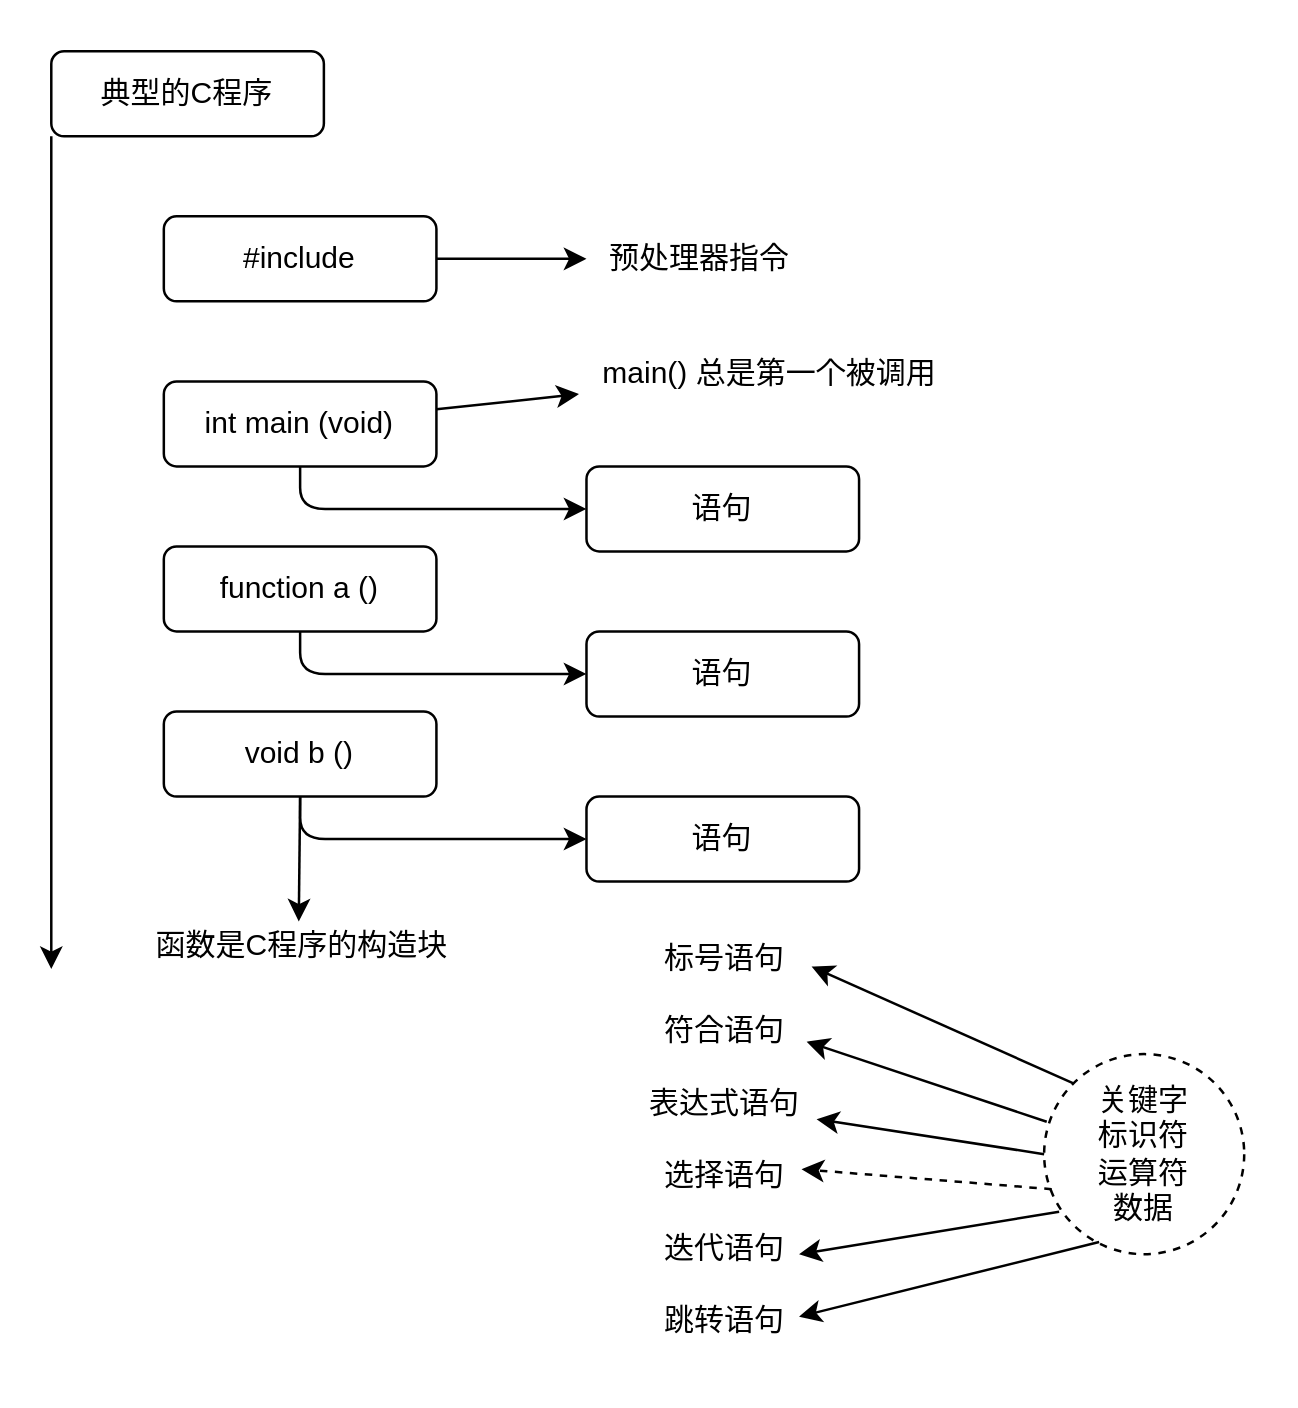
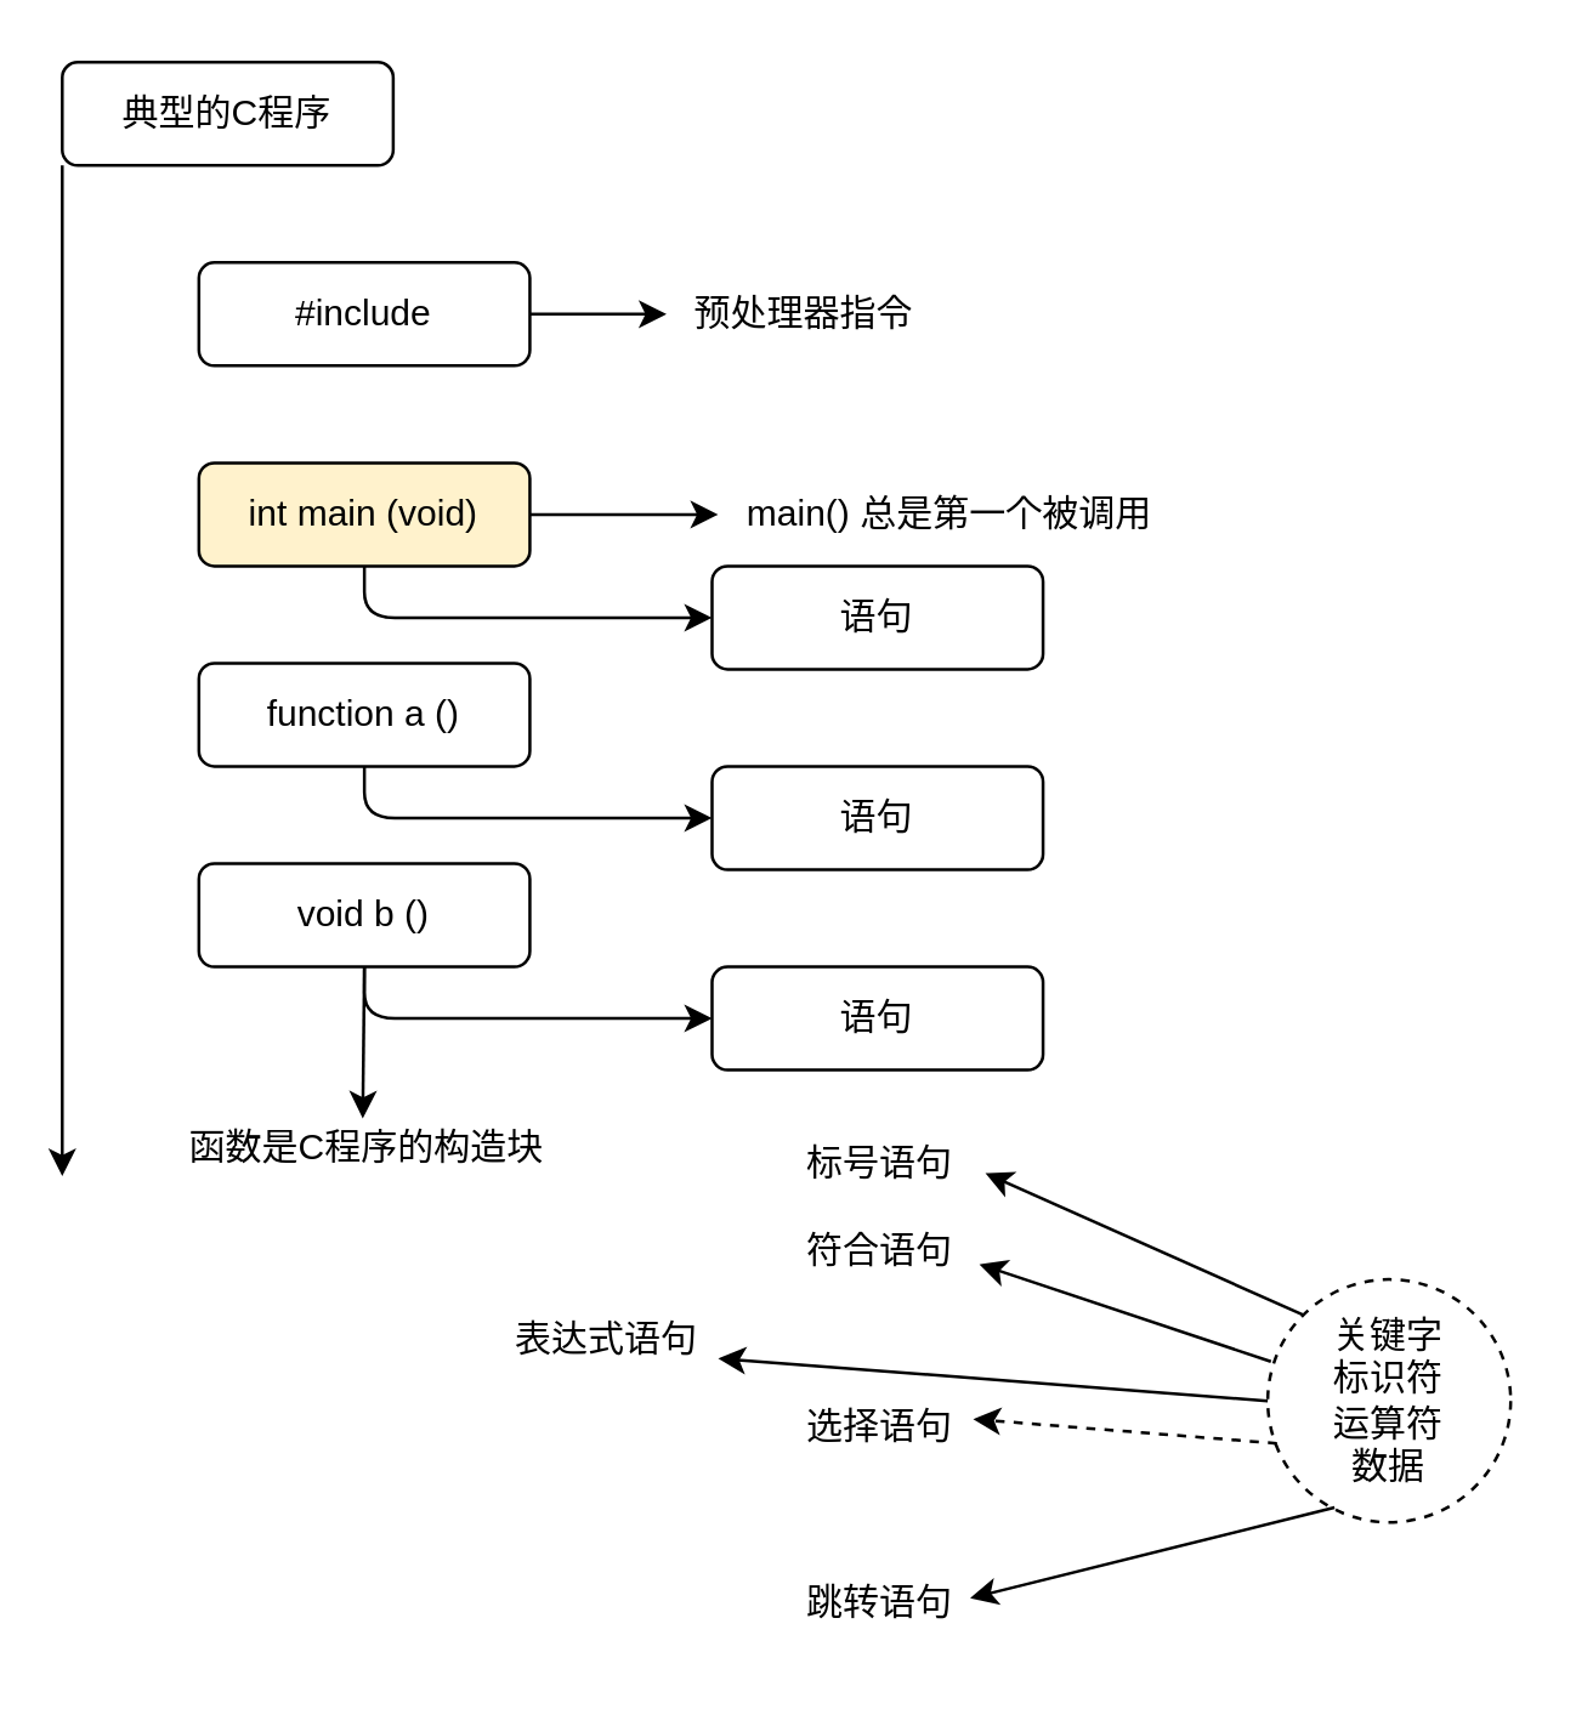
- <mxCell id="16" value="预处理器指令" style="text;html=1;align=center;verticalAlign=middle;resizable=0;points=[];autosize=1;strokeColor=none;fillColor=none;" vertex="1" parent="1"><mxGeometry x="234" y="90" width="90" height="26" as="geometry" /></mxCell>
+ <mxCell id="16" value="预处理器指令" style="text;html=1;align=center;verticalAlign=middle;resizable=0;points=[];autosize=1;strokeColor=none;fillColor=none;" vertex="1" parent="1"><mxGeometry x="219" y="90" width="90" height="26" as="geometry" /></mxCell>
- <mxCell id="17" value="main() 总是第一个被调用" style="text;html=1;align=center;verticalAlign=middle;resizable=0;points=[];autosize=1;strokeColor=none;fillColor=none;" vertex="1" parent="1"><mxGeometry x="231" y="136" width="151" height="26" as="geometry" /></mxCell>
+ <mxCell id="17" value="main() 总是第一个被调用" style="text;html=1;align=center;verticalAlign=middle;resizable=0;points=[];autosize=1;strokeColor=none;fillColor=none;" vertex="1" parent="1"><mxGeometry x="236" y="156" width="151" height="26" as="geometry" /></mxCell>
- <mxCell id="7" value="int main (void)" style="rounded=1;whiteSpace=wrap;html=1;" vertex="1" parent="1"><mxGeometry x="65" y="152" width="109" height="34" as="geometry" /></mxCell>
+ <mxCell id="7" value="int main (void)" style="rounded=1;whiteSpace=wrap;html=1;fillColor=#fff2cc;" vertex="1" parent="1"><mxGeometry x="65" y="152" width="109" height="34" as="geometry" /></mxCell>
- <mxCell id="23" value="表达式语句" style="text;html=1;align=center;verticalAlign=middle;resizable=0;points=[];autosize=1;strokeColor=none;fillColor=none;" vertex="1" parent="1"><mxGeometry x="249.5" y="428" width="78" height="26" as="geometry" /></mxCell>
+ <mxCell id="23" value="表达式语句" style="text;html=1;align=center;verticalAlign=middle;resizable=0;points=[];autosize=1;strokeColor=none;fillColor=none;" vertex="1" parent="1"><mxGeometry x="159.5" y="428" width="78" height="26" as="geometry" /></mxCell>
- <mxCell id="31" style="edgeStyle=none;html=1;exitX=0.075;exitY=0.788;exitDx=0;exitDy=0;entryX=0.962;entryY=0.577;entryDx=0;entryDy=0;entryPerimeter=0;exitPerimeter=0;" edge="1" parent="1" source="20" target="25"><mxGeometry relative="1" as="geometry"><mxPoint x="469" y="473" as="sourcePoint" /><mxPoint x="364" y="426" as="targetPoint" /></mxGeometry></mxCell>
- <mxCell id="25" value="迭代语句" style="text;html=1;align=center;verticalAlign=middle;resizable=0;points=[];autosize=1;strokeColor=none;fillColor=none;" vertex="1" parent="1"><mxGeometry x="255.5" y="486" width="66" height="26" as="geometry" /></mxCell>
